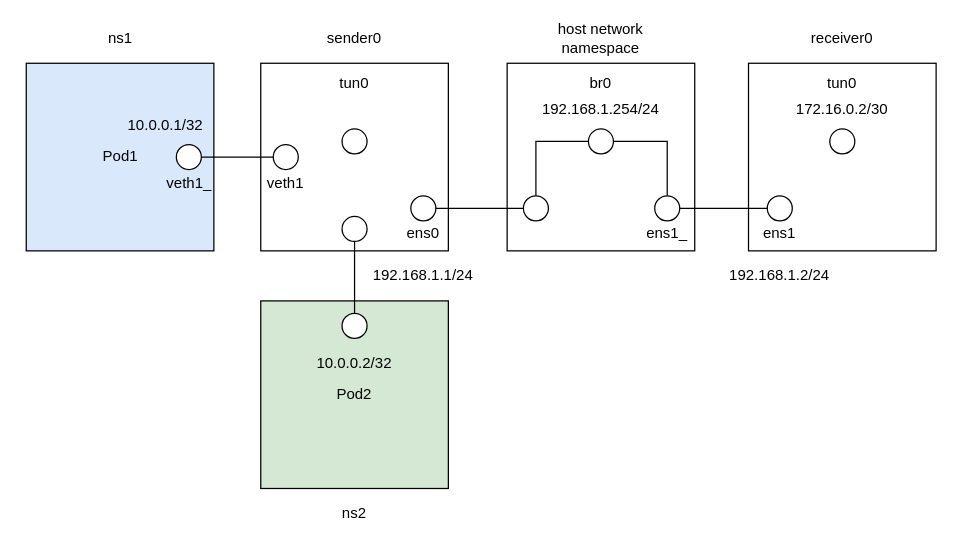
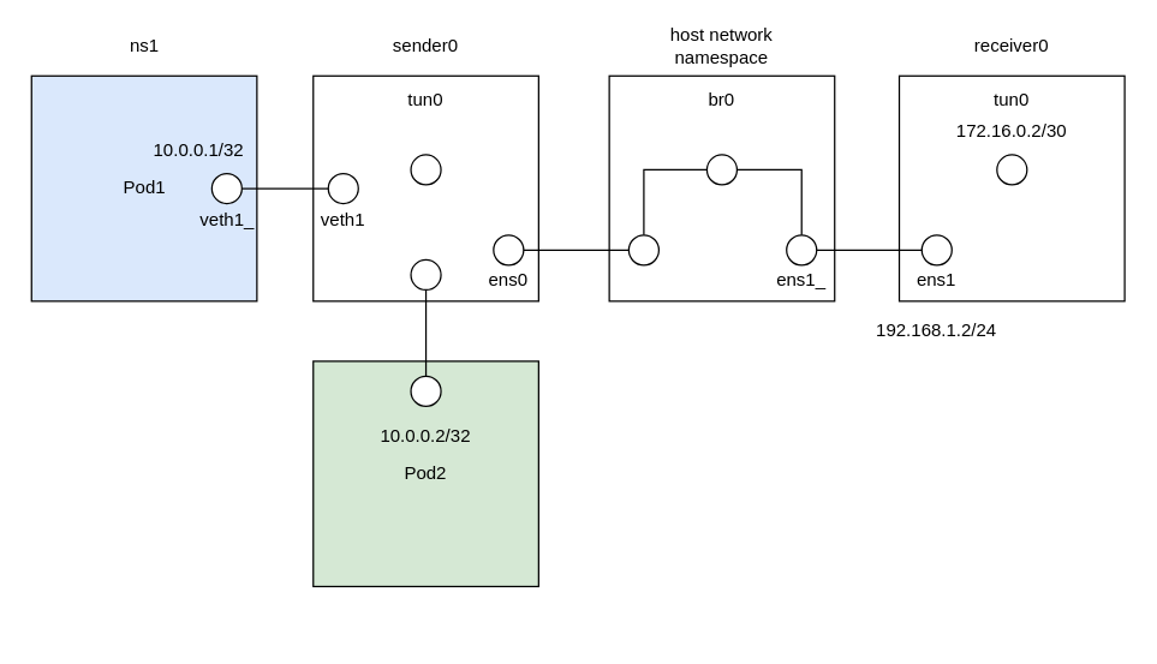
- <mxCell id="42" value="192.168.1.254/24" style="text;html=1;strokeColor=none;fillColor=none;align=center;verticalAlign=middle;whiteSpace=wrap;rounded=0;" parent="1" vertex="1"><mxGeometry x="436" y="76.75" width="88" height="20" as="geometry" /></mxCell>
- <mxCell id="39" value="192.168.1.1/24" style="text;html=1;strokeColor=none;fillColor=none;align=center;verticalAlign=middle;whiteSpace=wrap;rounded=0;" parent="1" vertex="1"><mxGeometry x="294" y="210" width="88" height="20" as="geometry" /></mxCell>
- <mxCell id="34" value="ns2" style="text;html=1;strokeColor=none;fillColor=none;align=center;verticalAlign=middle;whiteSpace=wrap;rounded=0;" parent="1" vertex="1"><mxGeometry x="263" y="400" width="40" height="20" as="geometry" /></mxCell>
